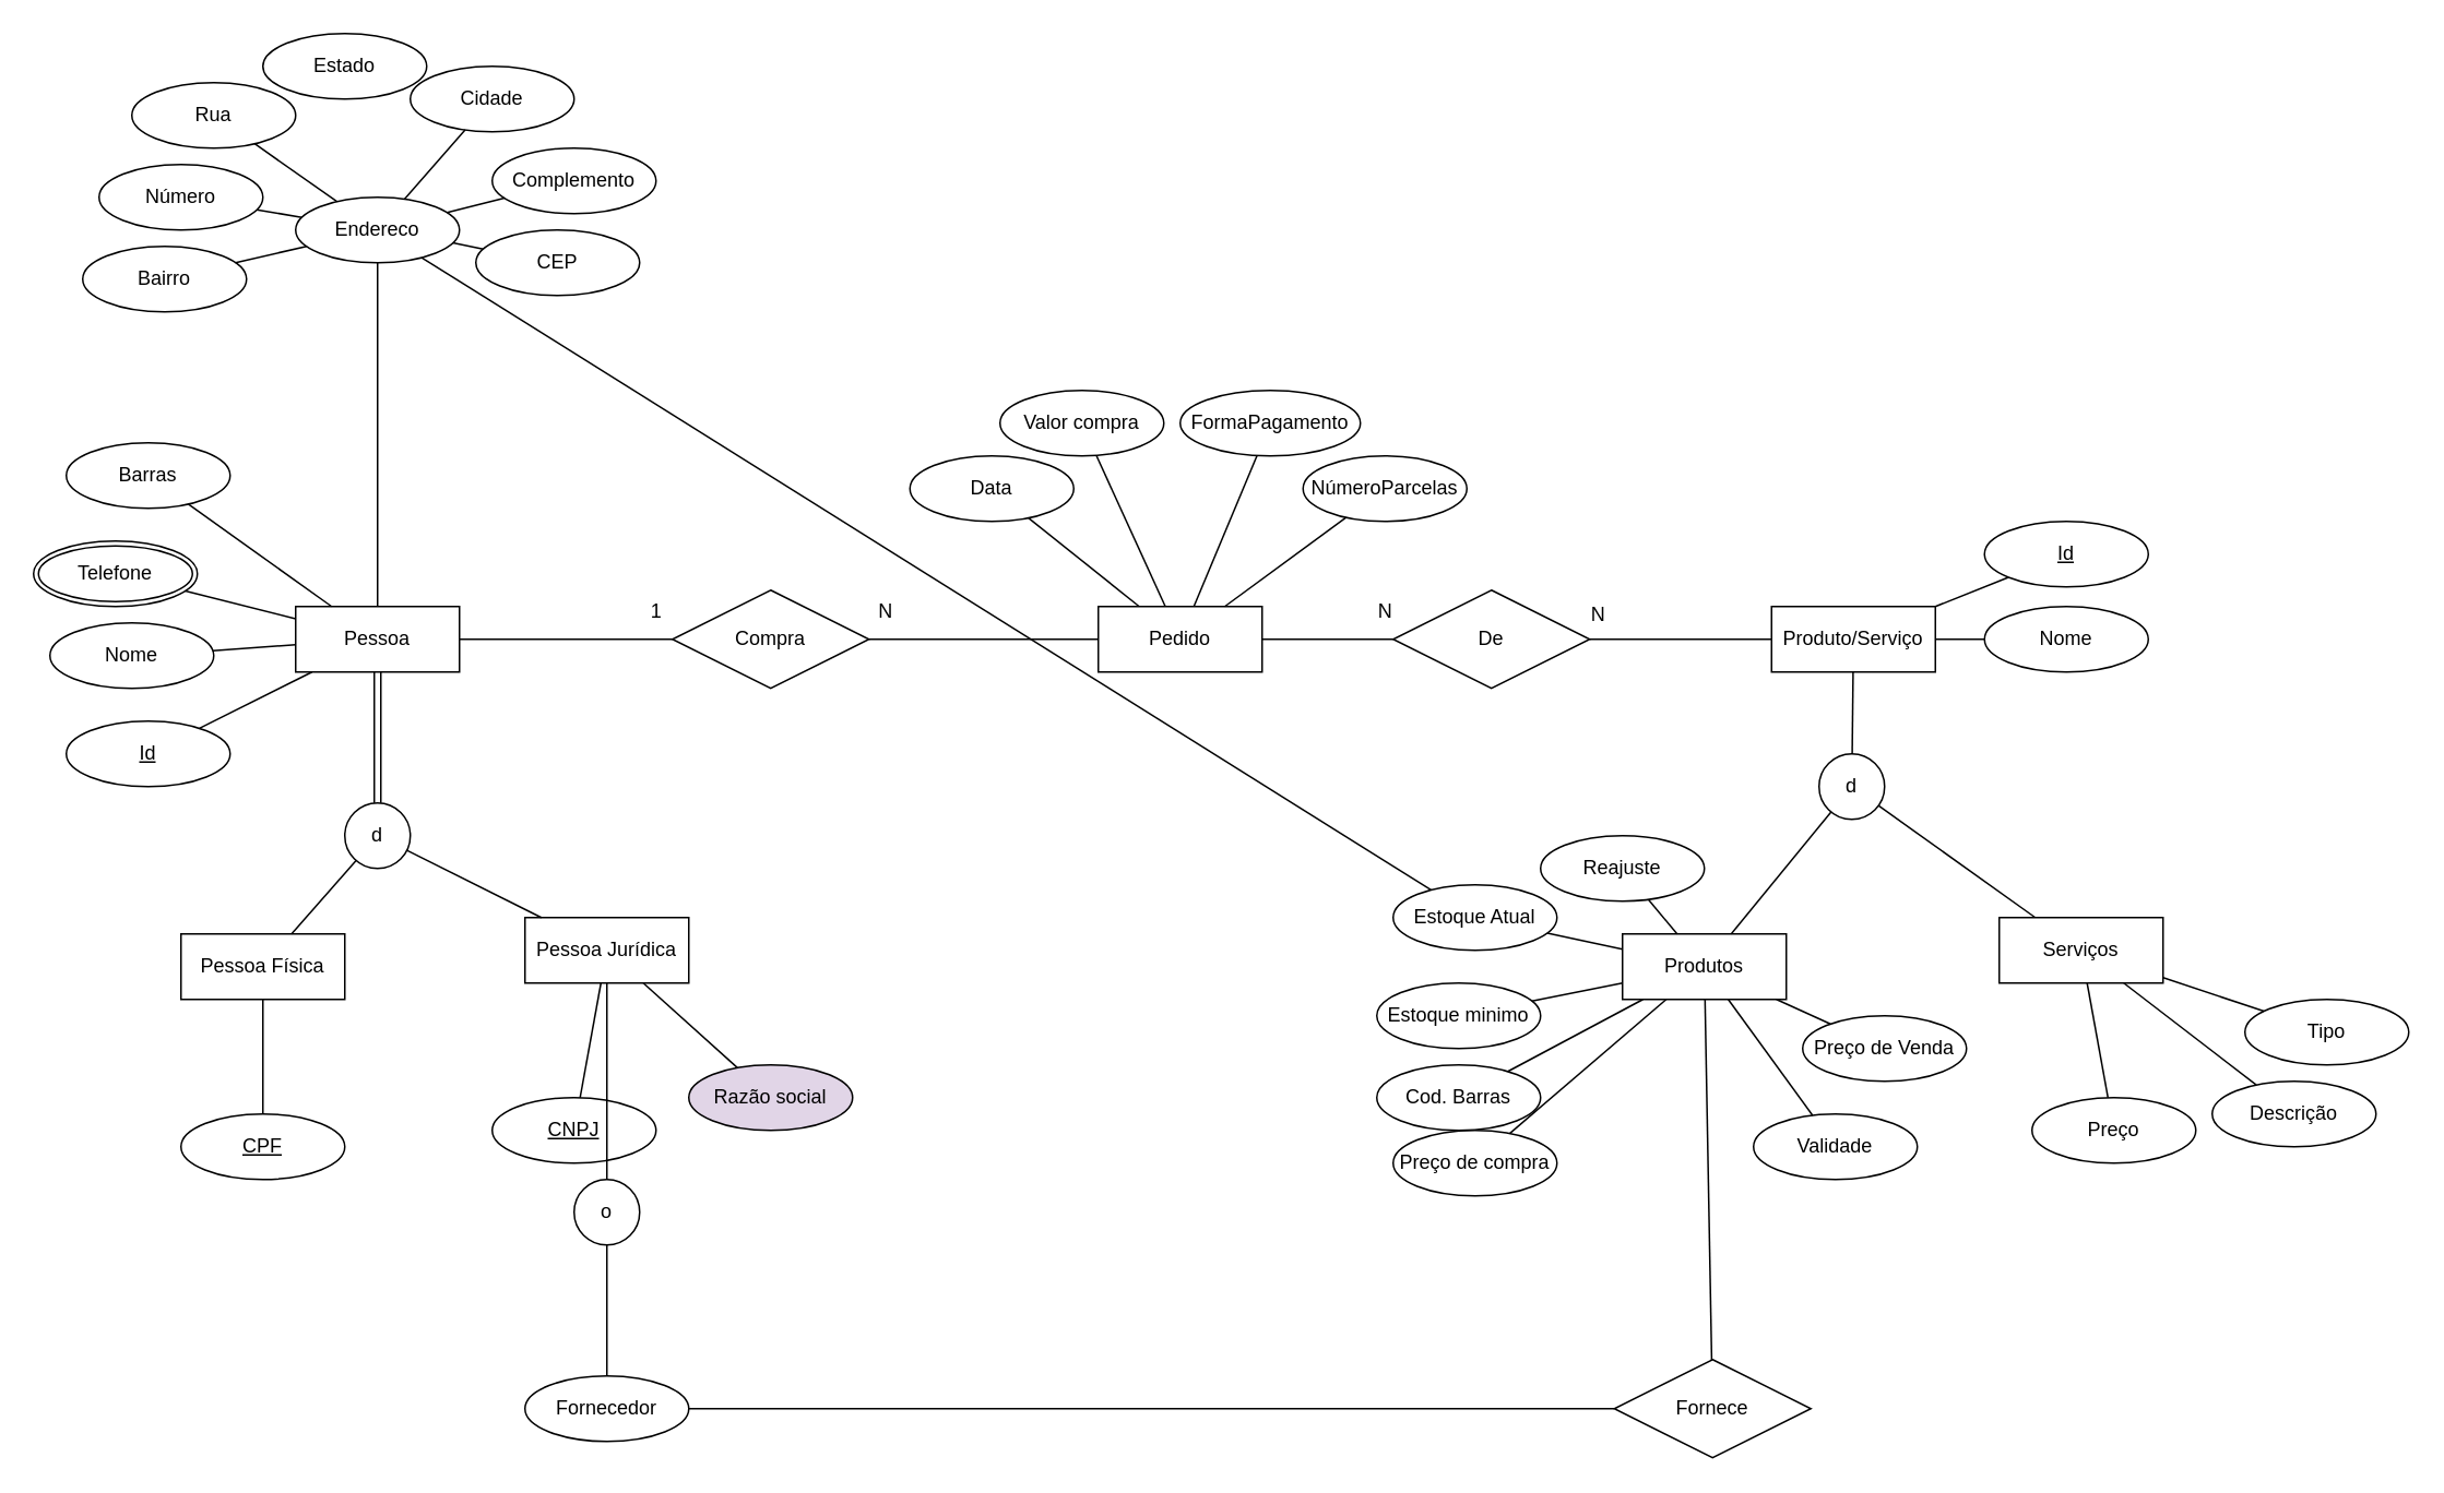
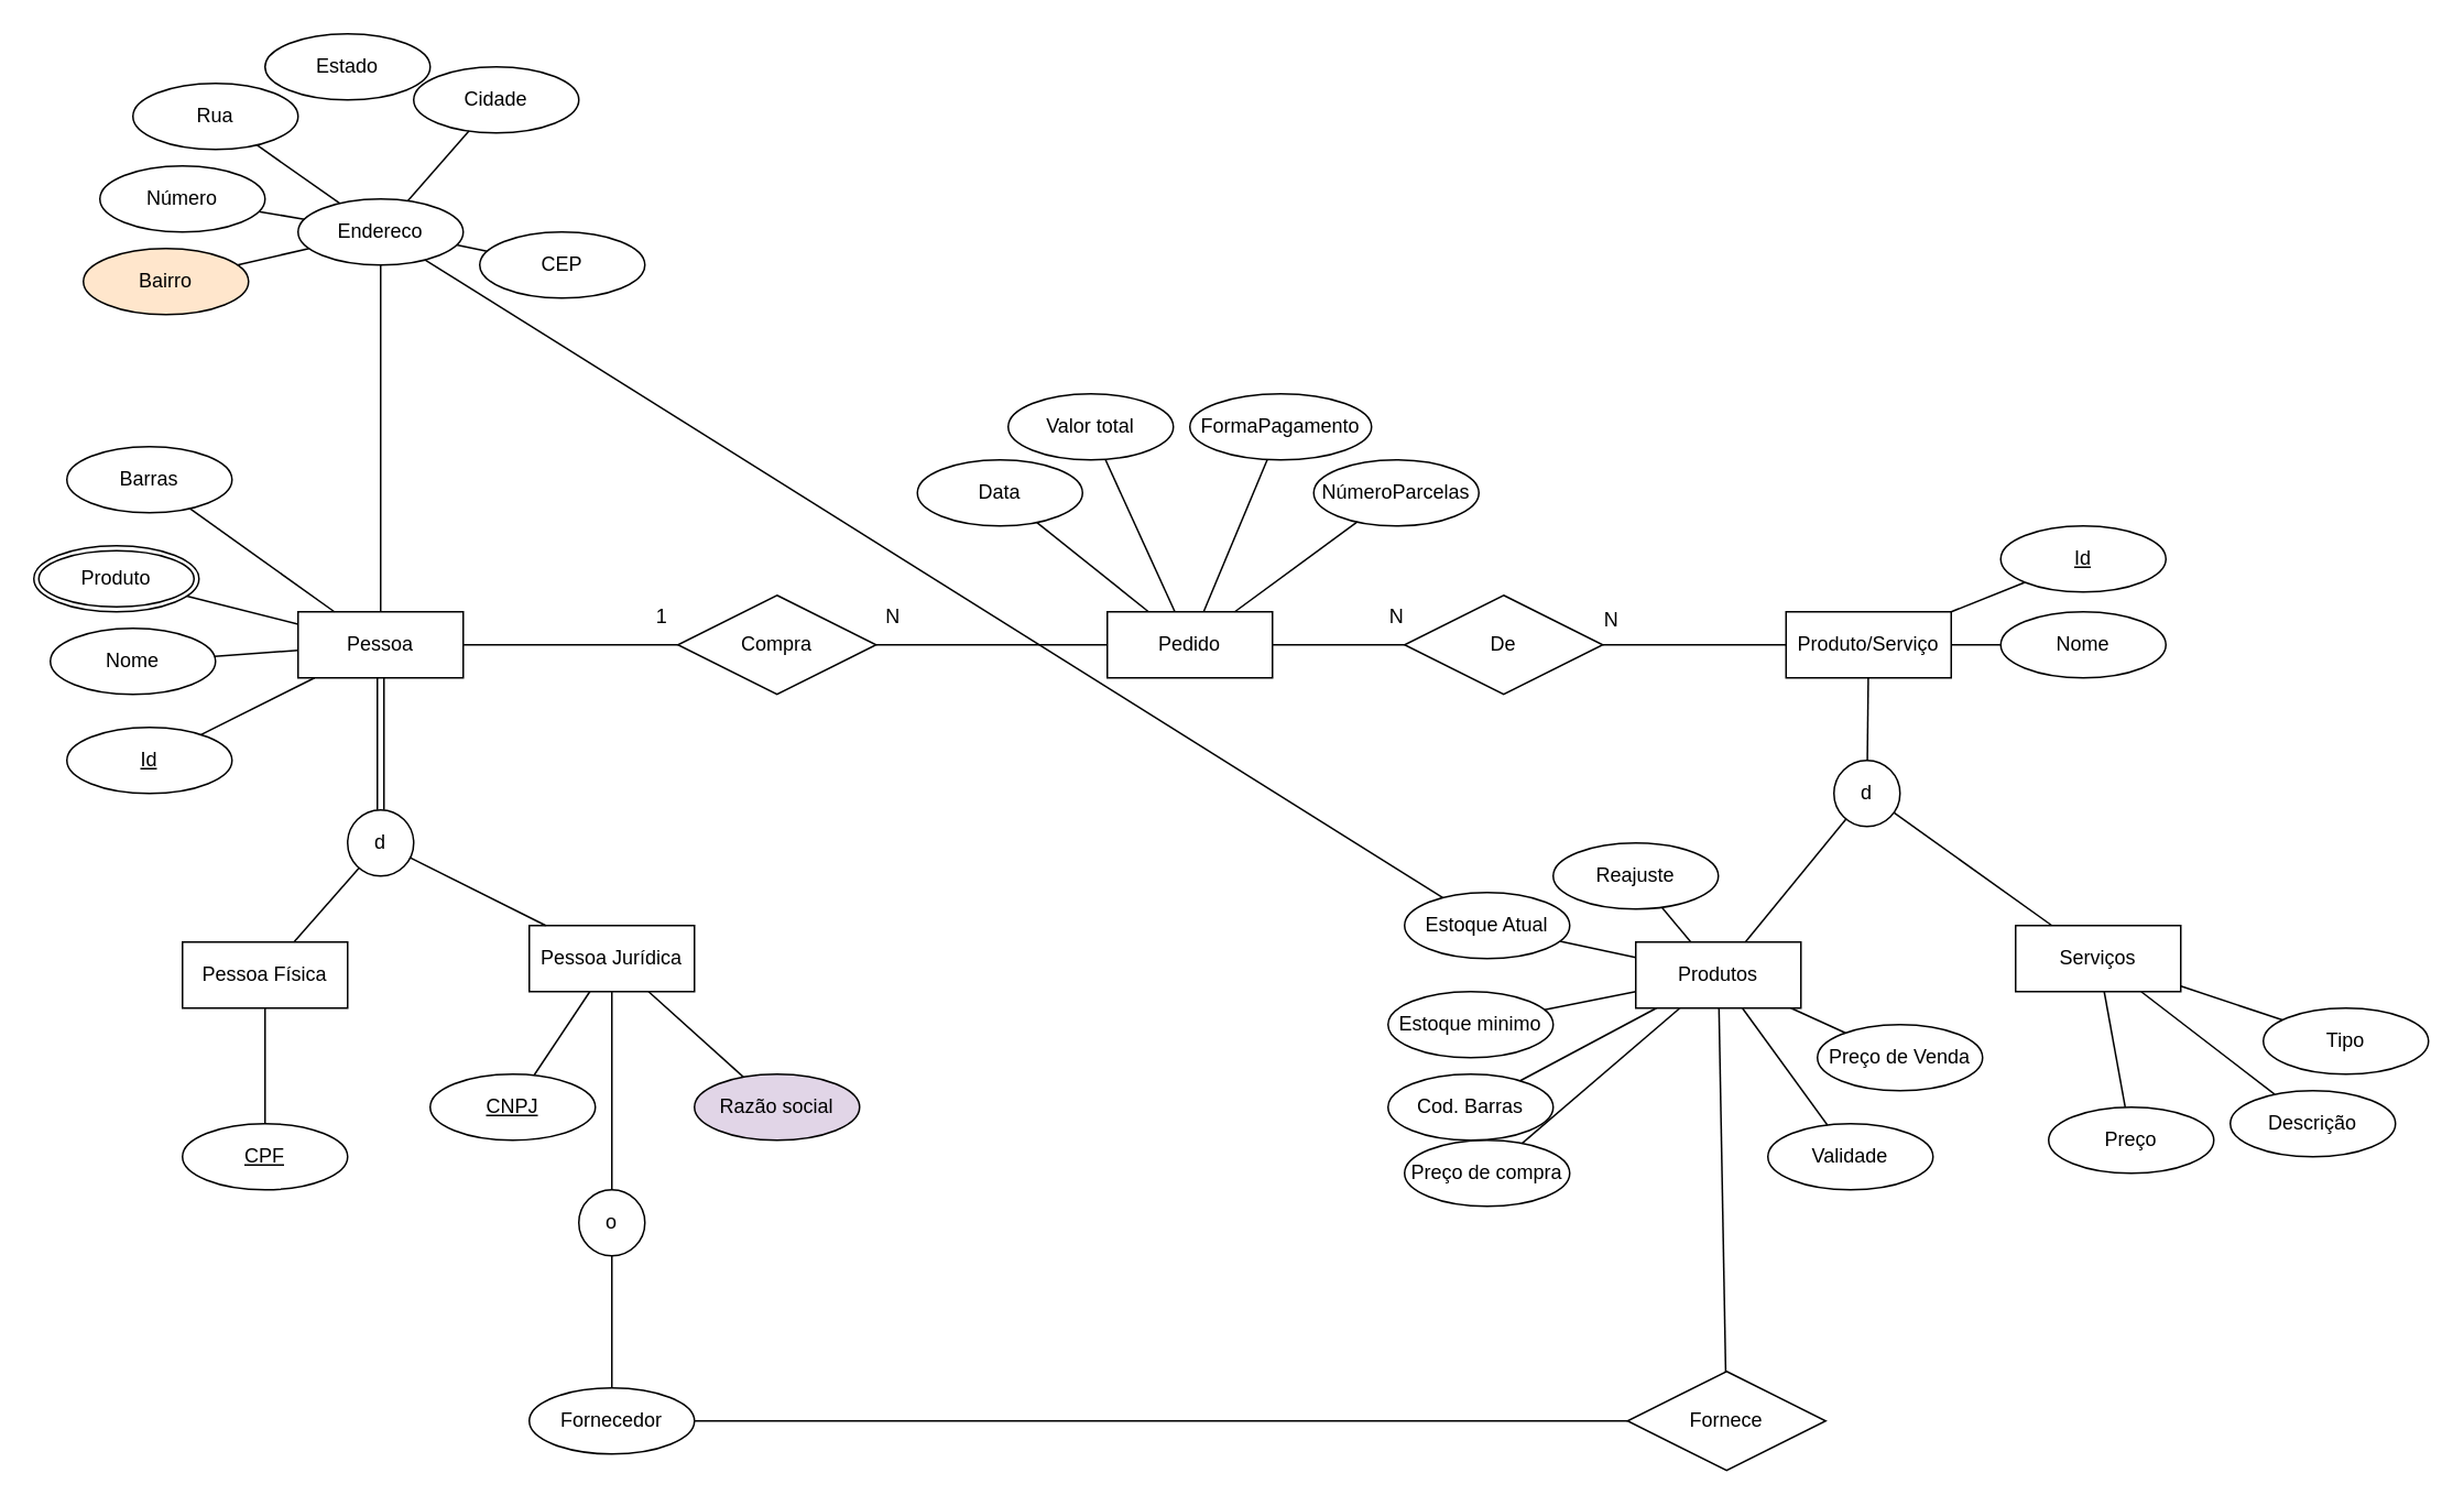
- <mxCell id="18" value="Complemento" style="ellipse;whiteSpace=wrap;html=1;align=center;" vertex="1" parent="1"><mxGeometry x="300" y="90" width="100" height="40" as="geometry" /></mxCell>
- <mxCell id="23" value="" style="endArrow=none;html=1;rounded=0;" edge="1" parent="1" source="18" target="16"><mxGeometry relative="1" as="geometry"><mxPoint x="350" as="sourcePoint" y="160" /><mxPoint x="480" as="targetPoint" y="160" /></mxGeometry></mxCell>
- <mxCell id="80" value="Bairro" style="ellipse;whiteSpace=wrap;html=1;align=center;" vertex="1" parent="1"><mxGeometry x="50" y="150" width="100" height="40" as="geometry" /></mxCell>
+ <mxCell id="80" value="Bairro" style="ellipse;whiteSpace=wrap;html=1;align=center;fillColor=#ffe6cc;" vertex="1" parent="1"><mxGeometry x="50" y="150" width="100" height="40" as="geometry" /></mxCell>
- <mxCell id="85" value="Valor compra" style="ellipse;whiteSpace=wrap;html=1;align=center;" vertex="1" parent="1"><mxGeometry x="610" y="238" width="100" height="40" as="geometry" /></mxCell>
+ <mxCell id="85" value="Valor total" style="ellipse;whiteSpace=wrap;html=1;align=center;" vertex="1" parent="1"><mxGeometry x="610" y="238" width="100" height="40" as="geometry" /></mxCell>
- <mxCell id="70" value="Telefone" style="ellipse;shape=doubleEllipse;margin=3;whiteSpace=wrap;html=1;align=center;" vertex="1" parent="1"><mxGeometry x="20" y="330" width="100" height="40" as="geometry" /></mxCell>
+ <mxCell id="70" value="Produto" style="ellipse;shape=doubleEllipse;margin=3;whiteSpace=wrap;html=1;align=center;" vertex="1" parent="1"><mxGeometry x="20" y="330" width="100" height="40" as="geometry" /></mxCell>
- <mxCell id="60" value="CNPJ" style="ellipse;whiteSpace=wrap;html=1;align=center;fontStyle=4" vertex="1" parent="1"><mxGeometry x="300" y="670" width="100" height="40" as="geometry" /></mxCell>
+ <mxCell id="60" value="CNPJ" style="ellipse;whiteSpace=wrap;html=1;align=center;fontStyle=4" vertex="1" parent="1"><mxGeometry x="260" y="650" width="100" height="40" as="geometry" /></mxCell>
